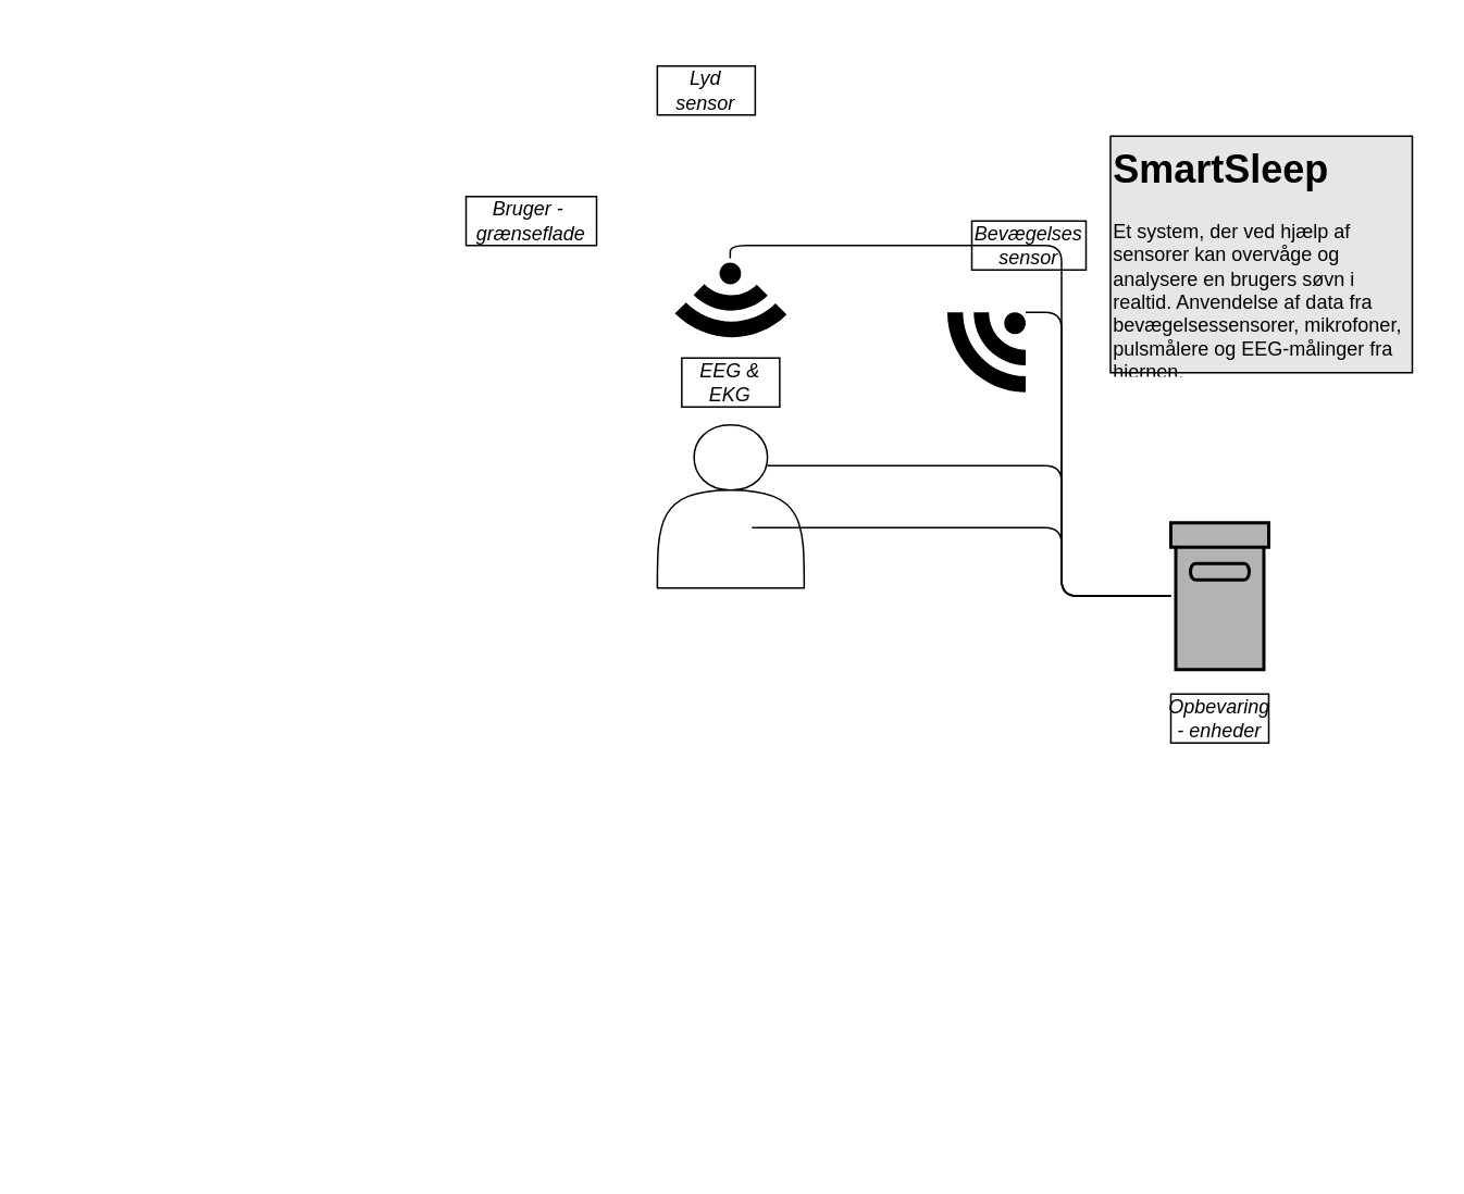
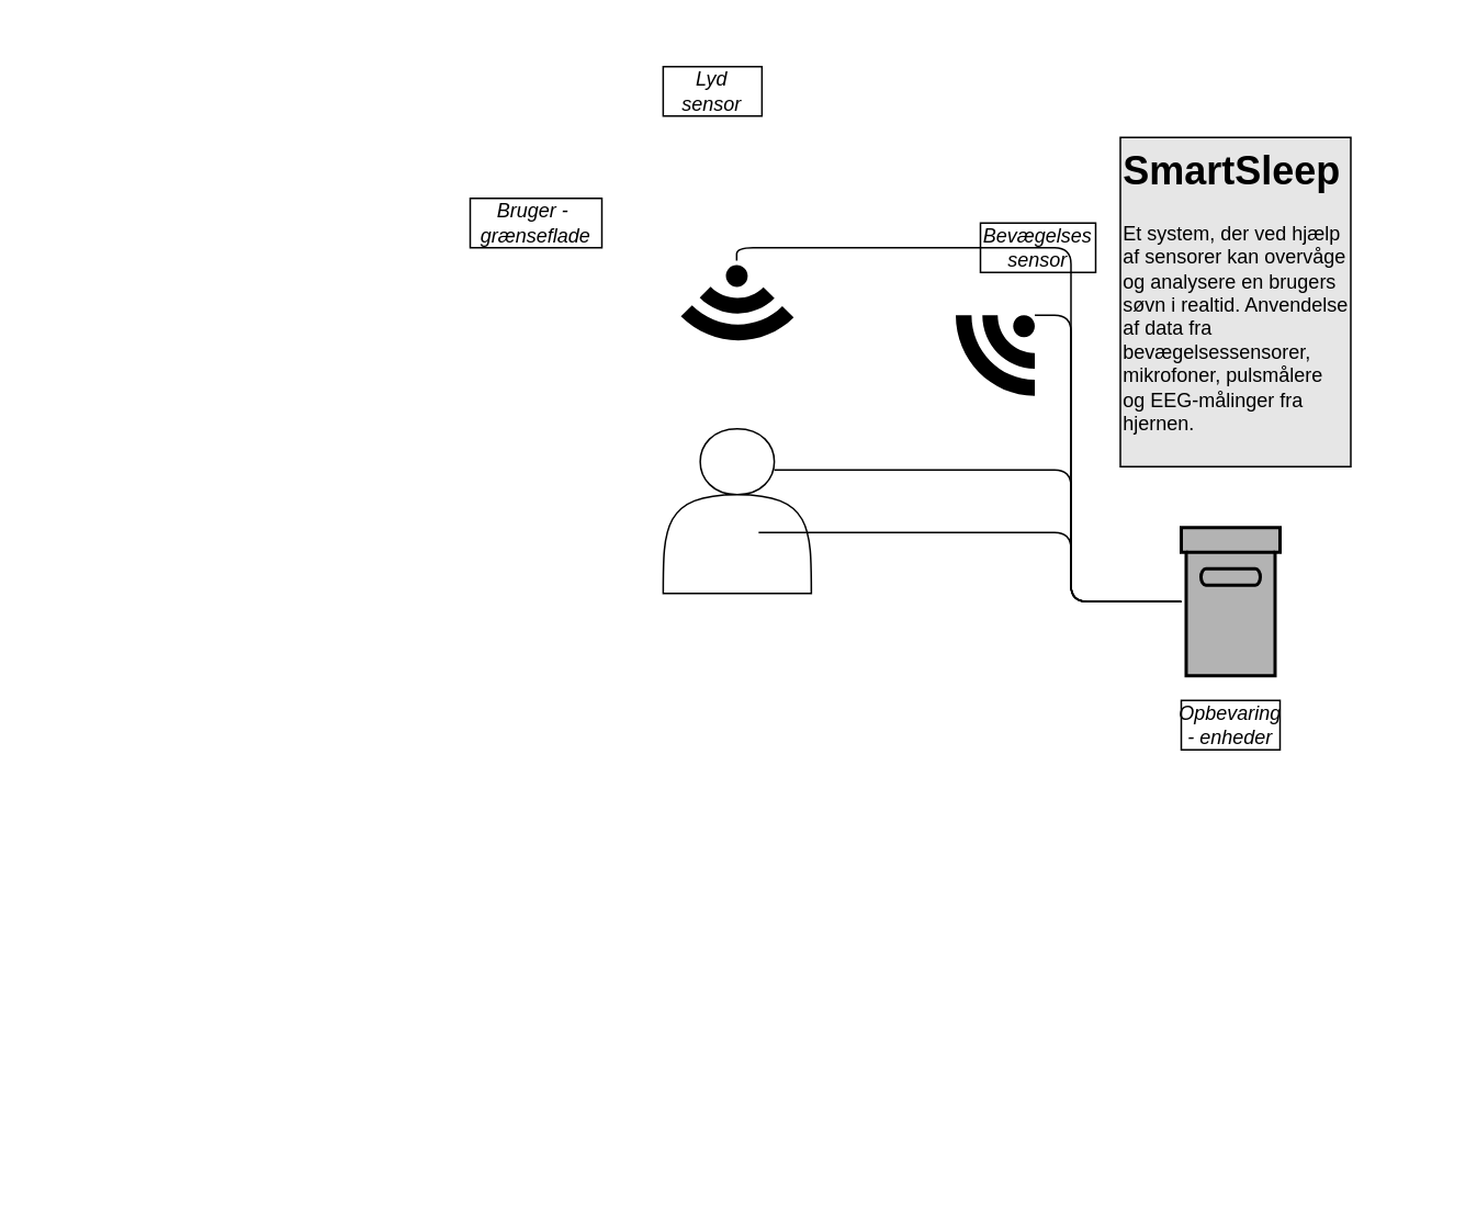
- <mxCell id="20" value="&lt;h1 style=&quot;margin-top: 0px;&quot;&gt;SmartSleep&lt;/h1&gt;&lt;p&gt;Et system, der ved hjælp af sensorer kan overvåge og analysere en brugers søvn i realtid. Anvendelse af data fra bevægelsessensorer, mikrofoner, pulsmålere og EEG-målinger fra hjernen.&lt;/p&gt;" style="text;html=1;whiteSpace=wrap;overflow=hidden;rounded=0;fillColor=#E6E6E6;strokeColor=default;" vertex="1" parent="1"><mxGeometry x="680" y="83" width="185" height="145" as="geometry" /></mxCell>
+ <mxCell id="20" value="&lt;h1 style=&quot;margin-top: 0px;&quot;&gt;SmartSleep&lt;/h1&gt;&lt;p&gt;Et system, der ved hjælp af sensorer kan overvåge og analysere en brugers søvn i realtid. Anvendelse af data fra bevægelsessensorer, mikrofoner, pulsmålere og EEG-målinger fra hjernen.&lt;/p&gt;" style="text;html=1;whiteSpace=wrap;overflow=hidden;rounded=0;fillColor=#E6E6E6;strokeColor=default;" vertex="1" parent="1"><mxGeometry x="680" y="83" width="140" height="200" as="geometry" /></mxCell>
- <mxCell id="19" value="&lt;i&gt;EEG &amp;amp; EKG&lt;/i&gt;" style="text;html=1;align=center;verticalAlign=middle;whiteSpace=wrap;rounded=0;strokeColor=default;" vertex="1" parent="1"><mxGeometry x="417.24" y="219" width="60" height="30" as="geometry" /></mxCell>
